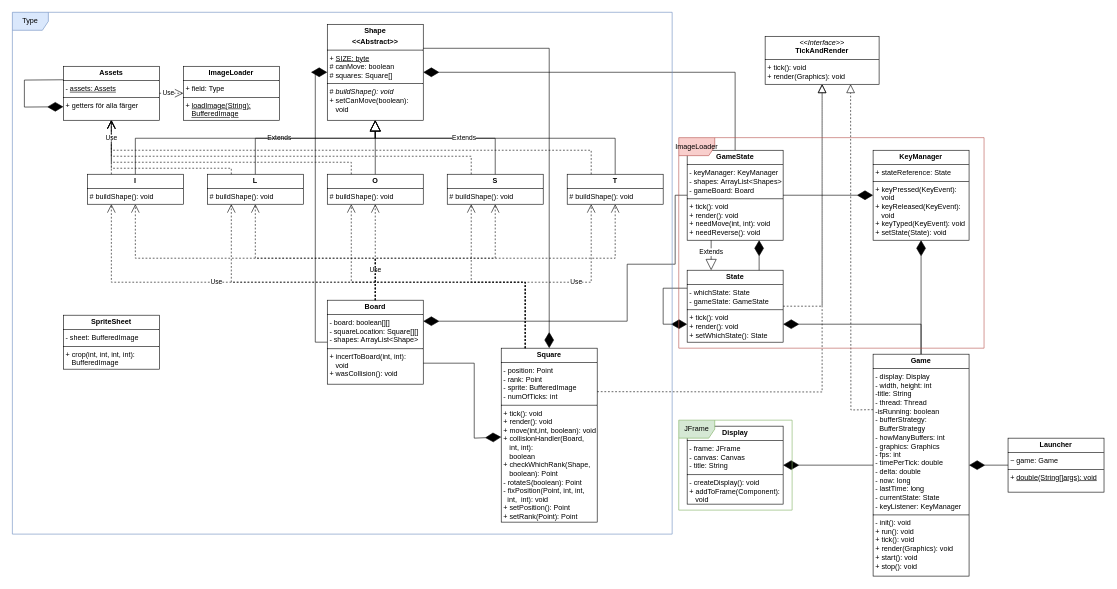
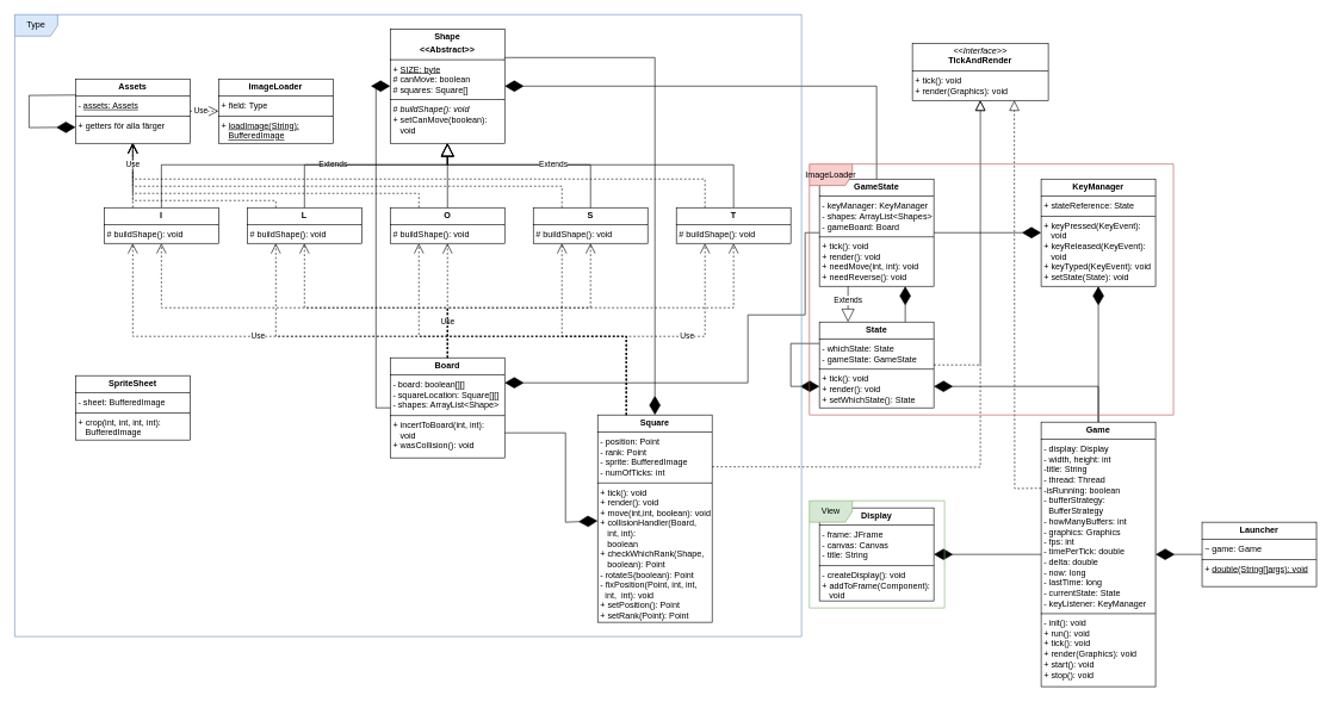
- <mxCell id="60" value="JFrame" style="shape=umlFrame;whiteSpace=wrap;html=1;pointerEvents=0;fillColor=#d5e8d4;strokeColor=#82b366;" vertex="1" parent="1"><mxGeometry x="1131" y="700" width="189" height="150" as="geometry" /></mxCell>
+ <mxCell id="60" value="View" style="shape=umlFrame;whiteSpace=wrap;html=1;pointerEvents=0;fillColor=#d5e8d4;strokeColor=#82b366;" vertex="1" parent="1"><mxGeometry x="1131" y="700" width="189" height="150" as="geometry" /></mxCell>
